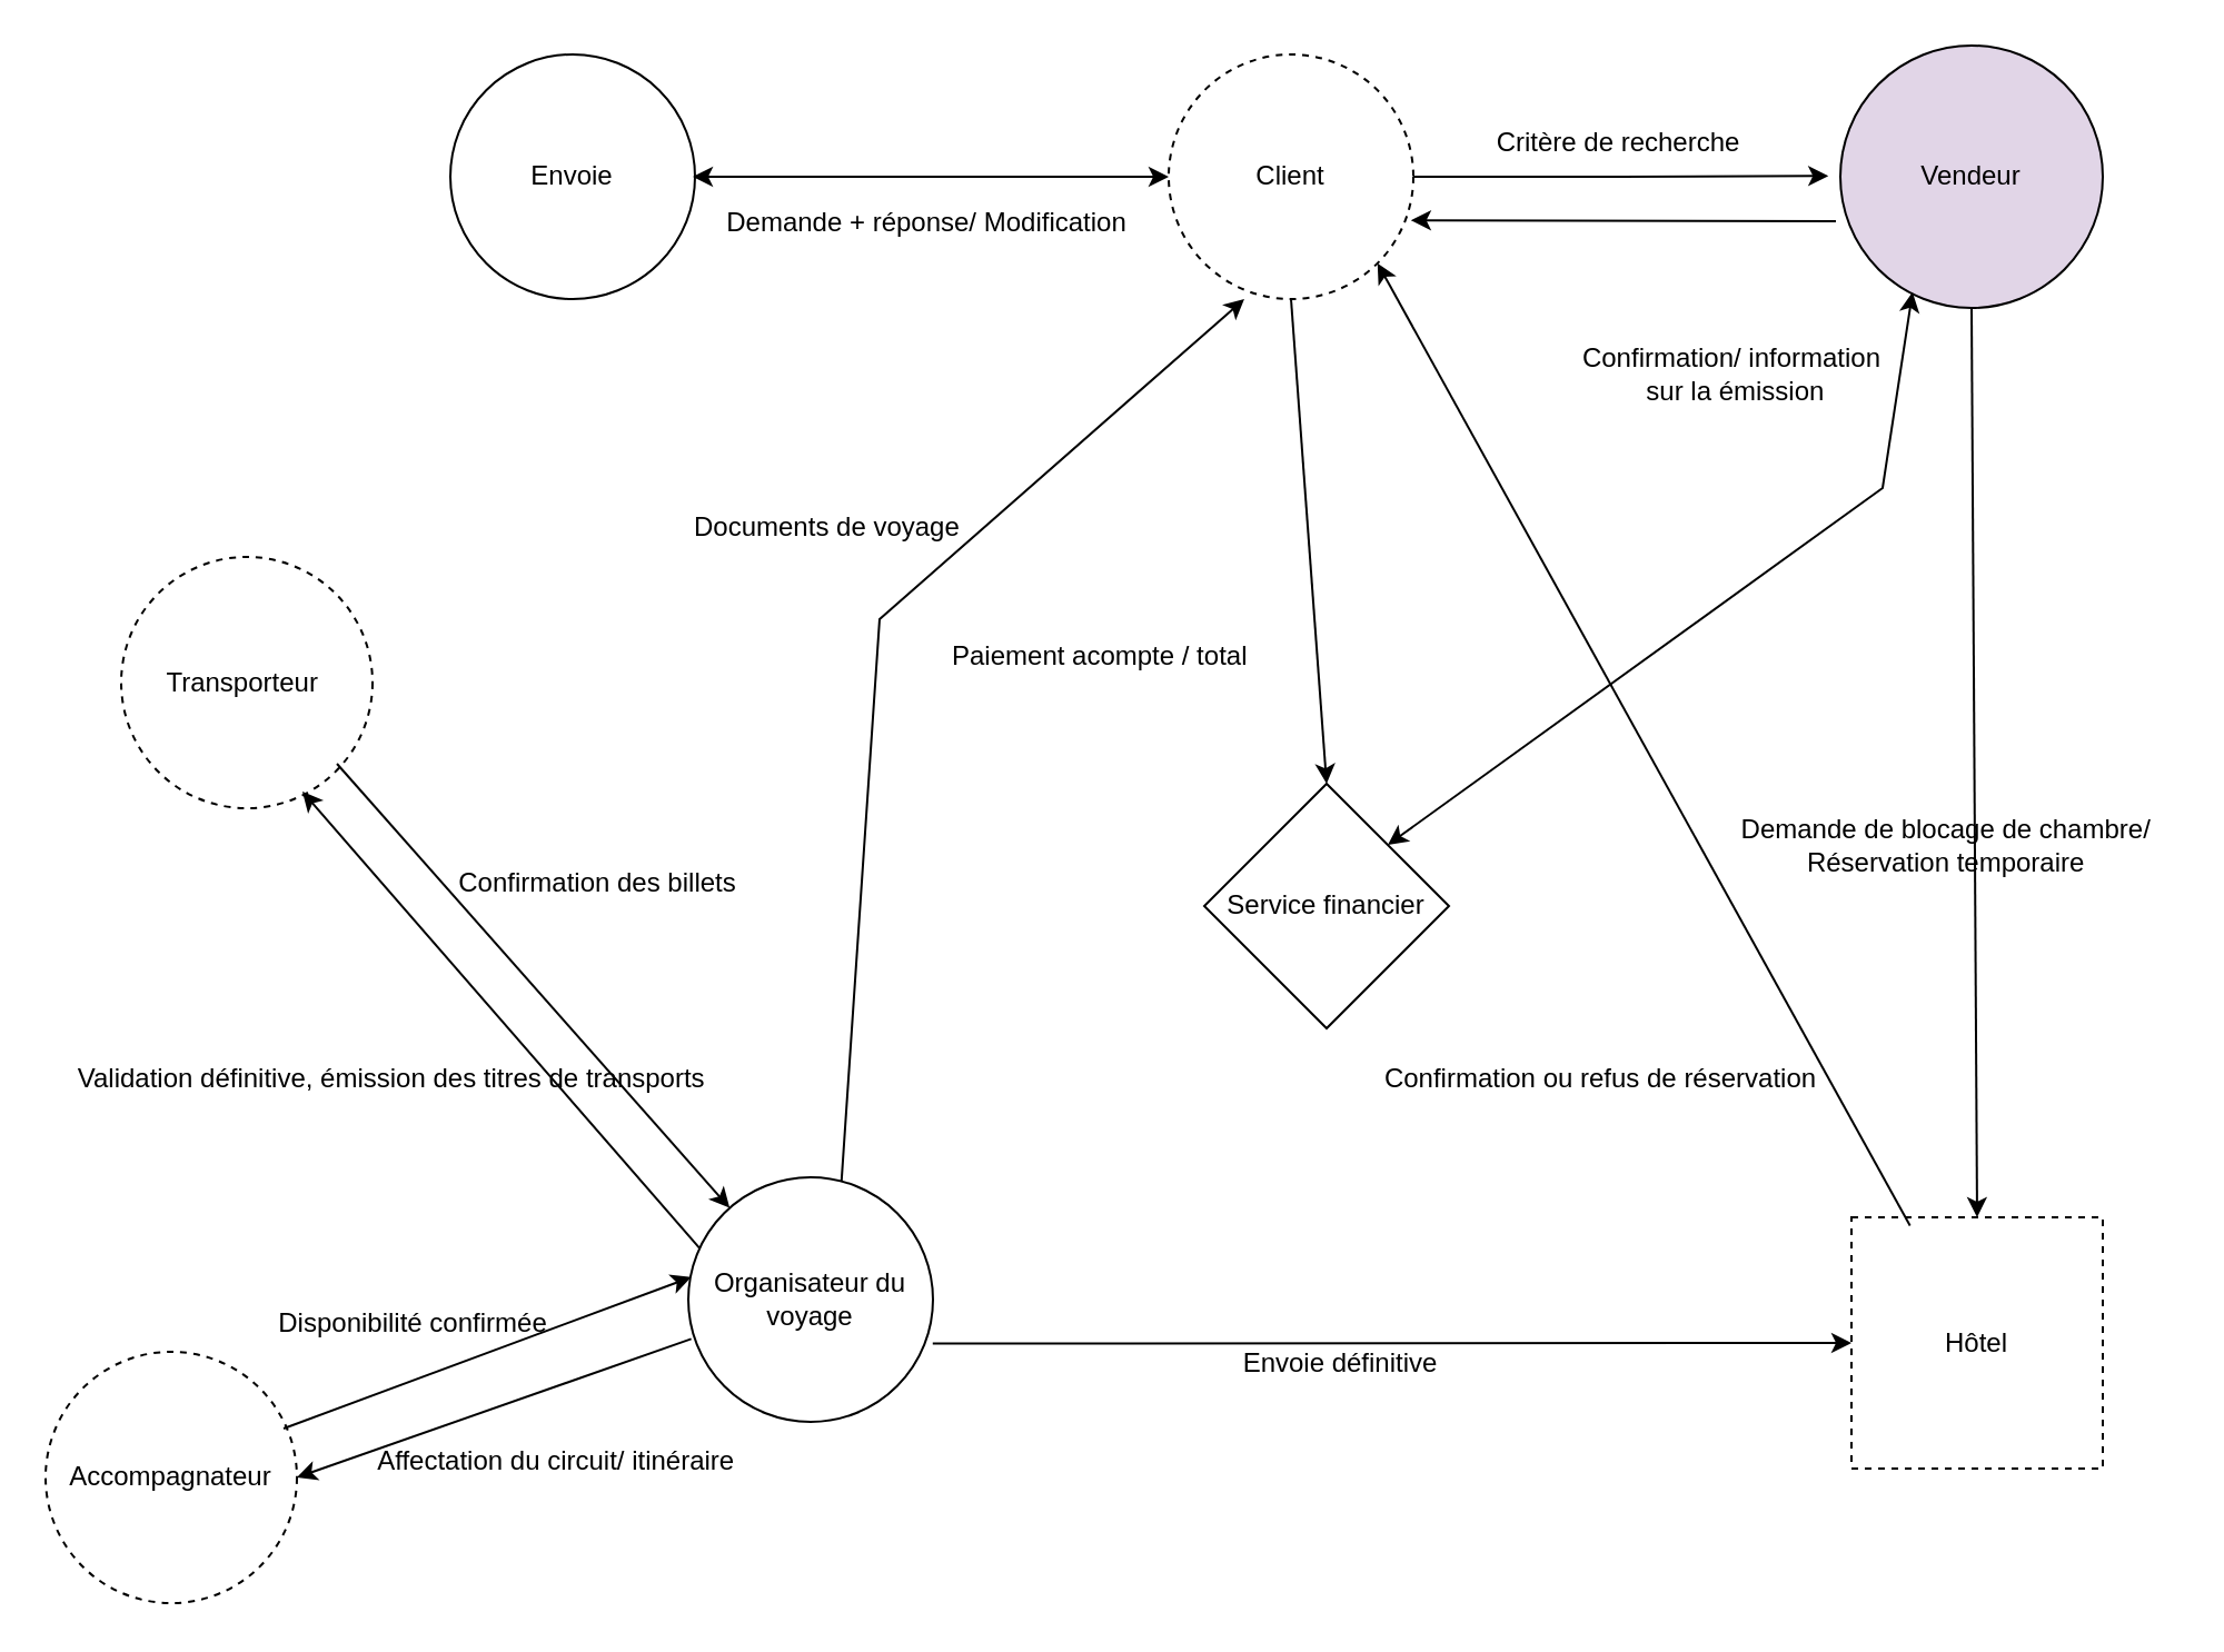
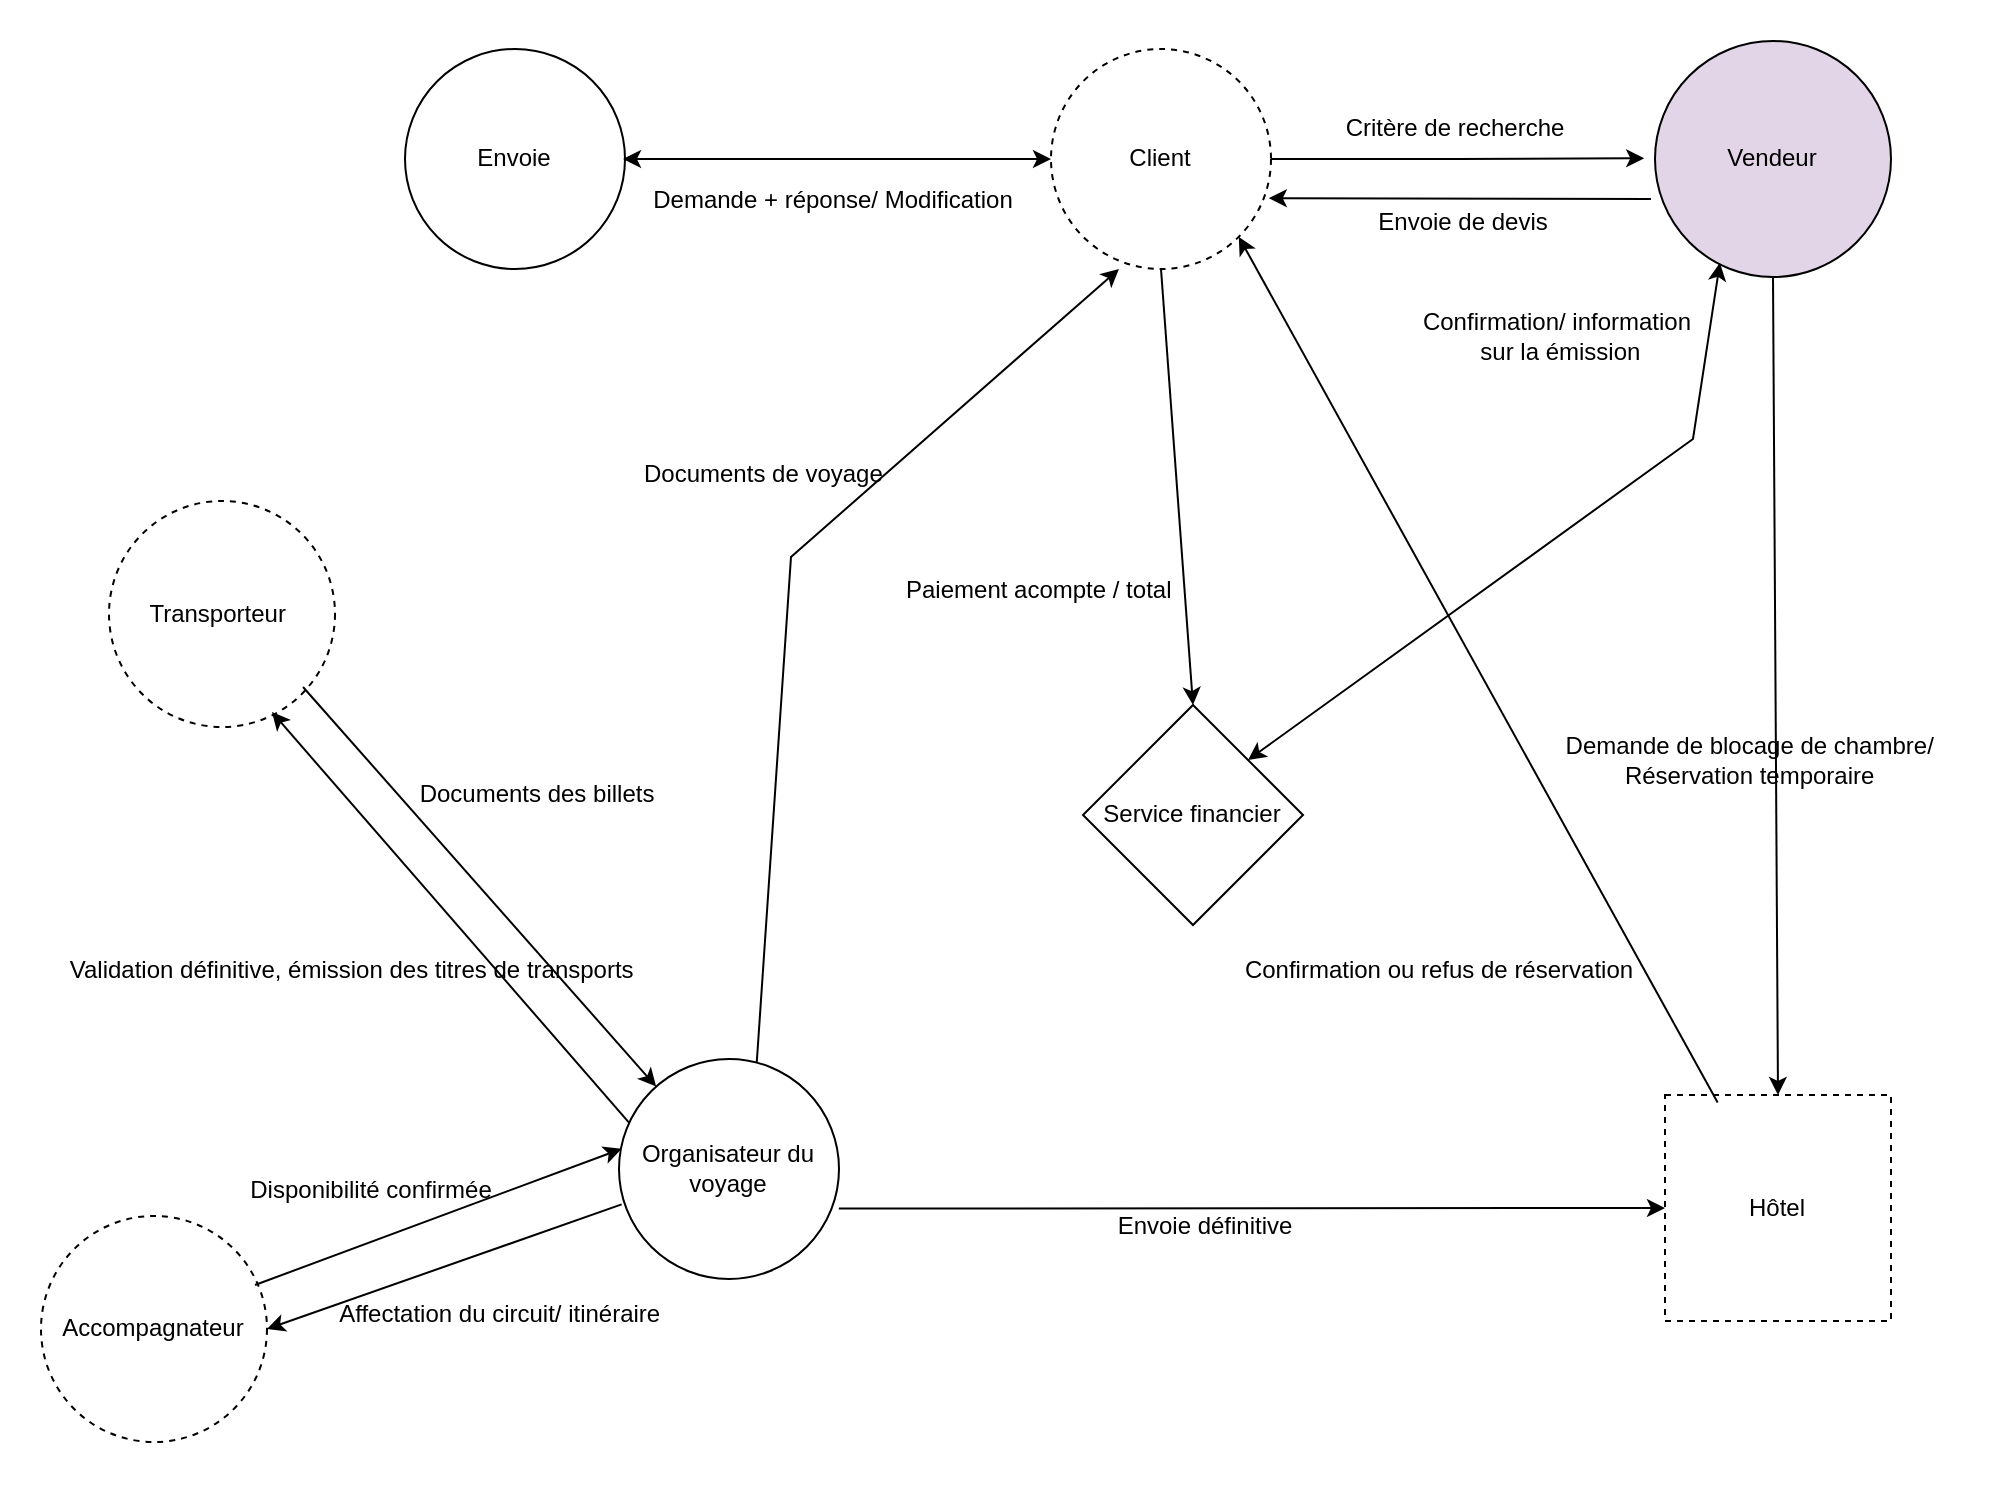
+ <mxCell id="33" value="Envoie de devis" style="text;html=1;align=center;verticalAlign=middle;resizable=0;points=[];autosize=1;strokeColor=none;fillColor=none;" vertex="1" parent="1"><mxGeometry x="679" y="98" width="103" height="26" as="geometry" /></mxCell>
- <mxCell id="8" value="Documents de voyage" style="text;whiteSpace=wrap;html=1;" vertex="1" parent="1"><mxGeometry x="310" y="223" width="150" height="20" as="geometry" /></mxCell>
+ <mxCell id="8" value="Documents de voyage" style="text;whiteSpace=wrap;html=1;" vertex="1" parent="1"><mxGeometry x="320" y="223" width="150" height="20" as="geometry" /></mxCell>
- <mxCell id="21" value="&lt;span style=&quot;color: rgb(0, 0, 0); font-family: Helvetica; font-size: 12px; font-style: normal; font-variant-ligatures: normal; font-variant-caps: normal; font-weight: 400; letter-spacing: normal; orphans: 2; text-align: left; text-indent: 0px; text-transform: none; widows: 2; word-spacing: 0px; -webkit-text-stroke-width: 0px; white-space: normal; text-decoration-thickness: initial; text-decoration-style: initial; text-decoration-color: initial; float: none; display: inline !important;&quot;&gt;Paiement acompte / total&lt;/span&gt;" style="text;whiteSpace=wrap;html=1;" vertex="1" parent="1"><mxGeometry x="426" y="280.999" width="161" height="36" as="geometry" /></mxCell>
+ <mxCell id="21" value="&lt;span style=&quot;color: rgb(0, 0, 0); font-family: Helvetica; font-size: 12px; font-style: normal; font-variant-ligatures: normal; font-variant-caps: normal; font-weight: 400; letter-spacing: normal; orphans: 2; text-align: left; text-indent: 0px; text-transform: none; widows: 2; word-spacing: 0px; -webkit-text-stroke-width: 0px; white-space: normal; text-decoration-thickness: initial; text-decoration-style: initial; text-decoration-color: initial; float: none; display: inline !important;&quot;&gt;Paiement acompte / total&lt;/span&gt;" style="text;whiteSpace=wrap;html=1;" vertex="1" parent="1"><mxGeometry x="451" y="280.999" width="161" height="36" as="geometry" /></mxCell>
- <mxCell id="31" value="Confirmation des billets" style="text;html=1;align=center;verticalAlign=middle;resizable=0;points=[];autosize=1;strokeColor=none;fillColor=none;" vertex="1" parent="1"><mxGeometry x="196" y="384" width="143" height="26" as="geometry" /></mxCell>
+ <mxCell id="31" value="Documents des billets" style="text;html=1;align=center;verticalAlign=middle;resizable=0;points=[];autosize=1;strokeColor=none;fillColor=none;" vertex="1" parent="1"><mxGeometry x="196" y="384" width="143" height="26" as="geometry" /></mxCell>
